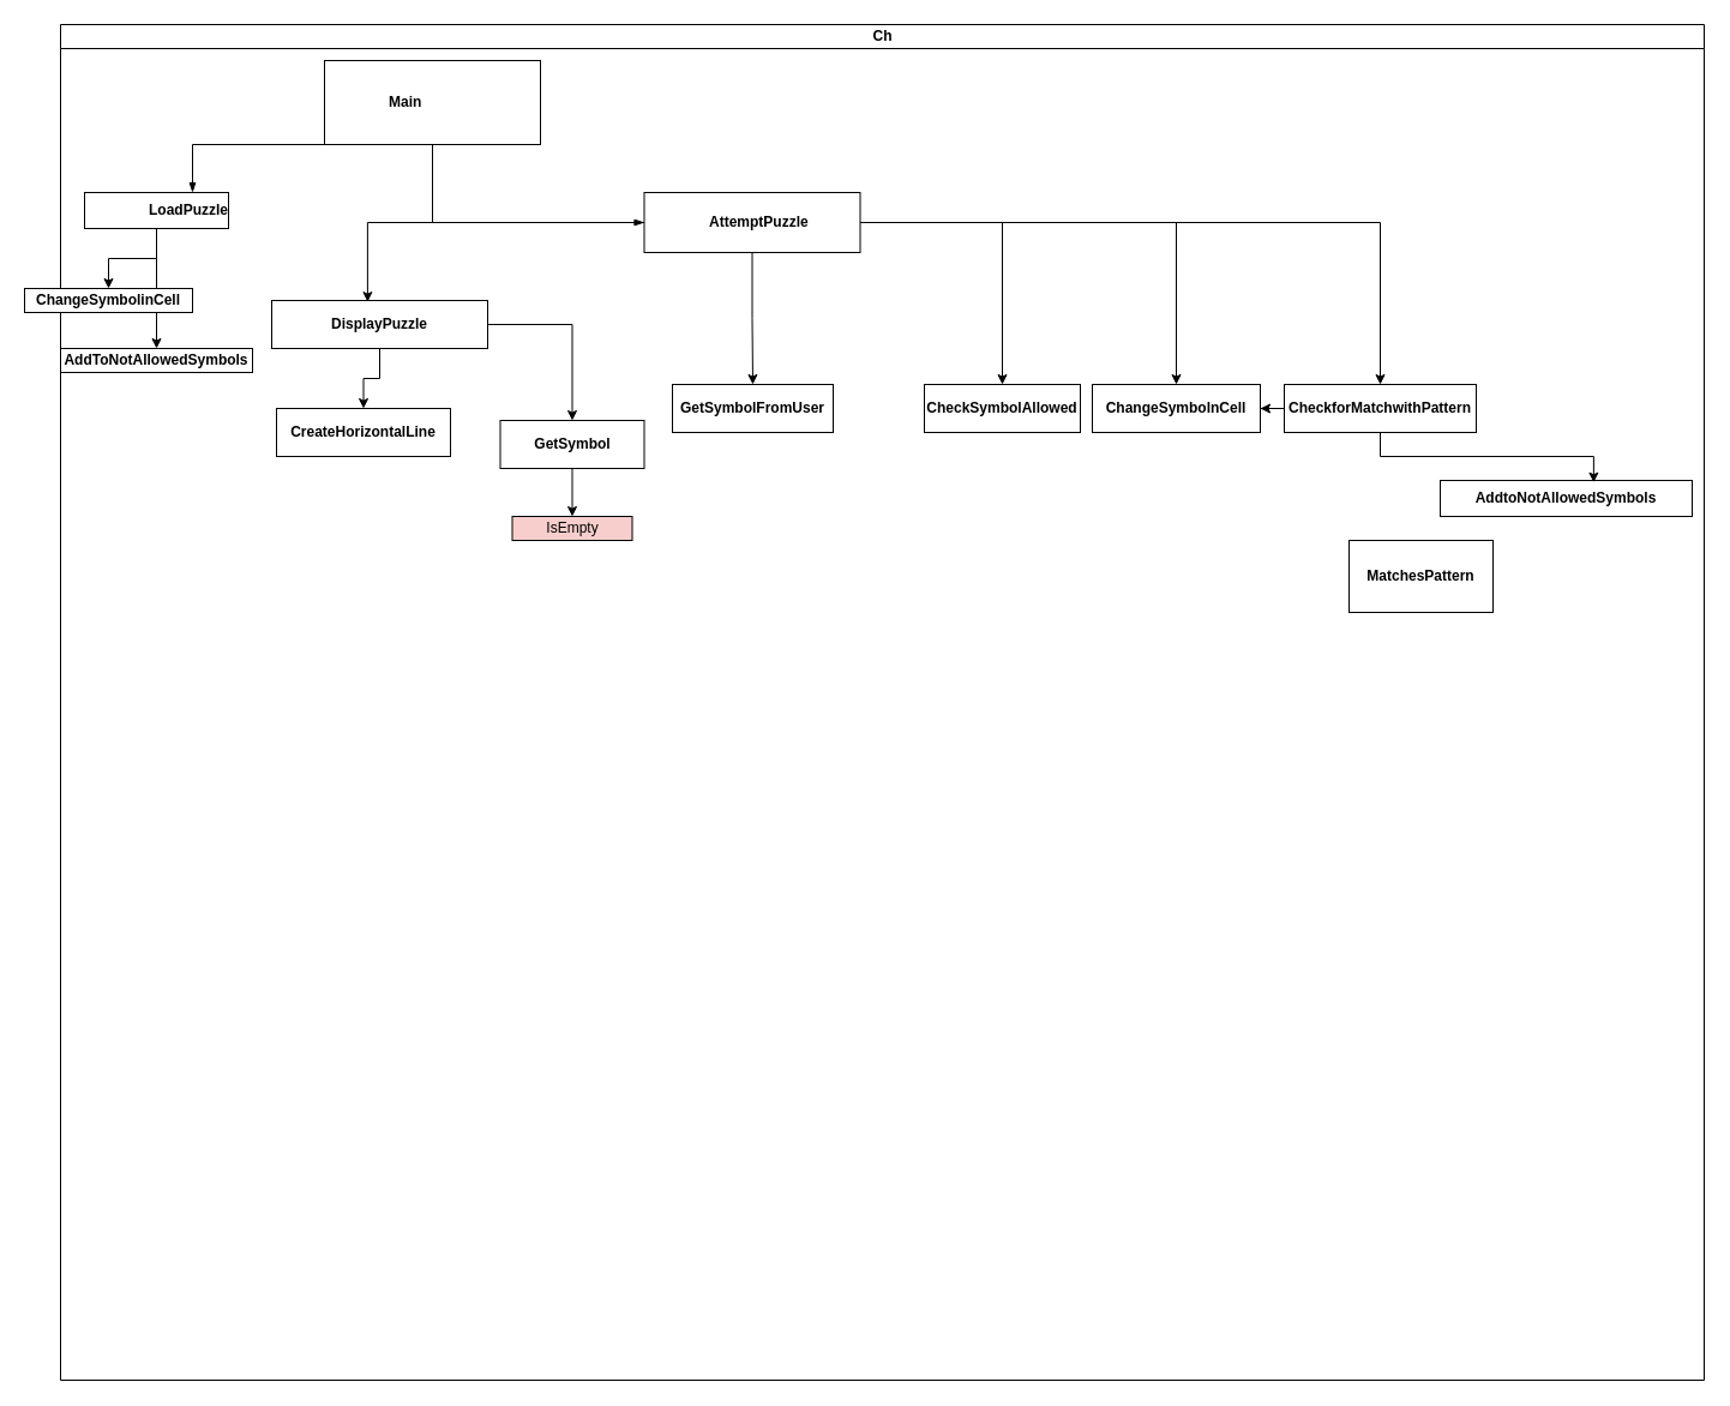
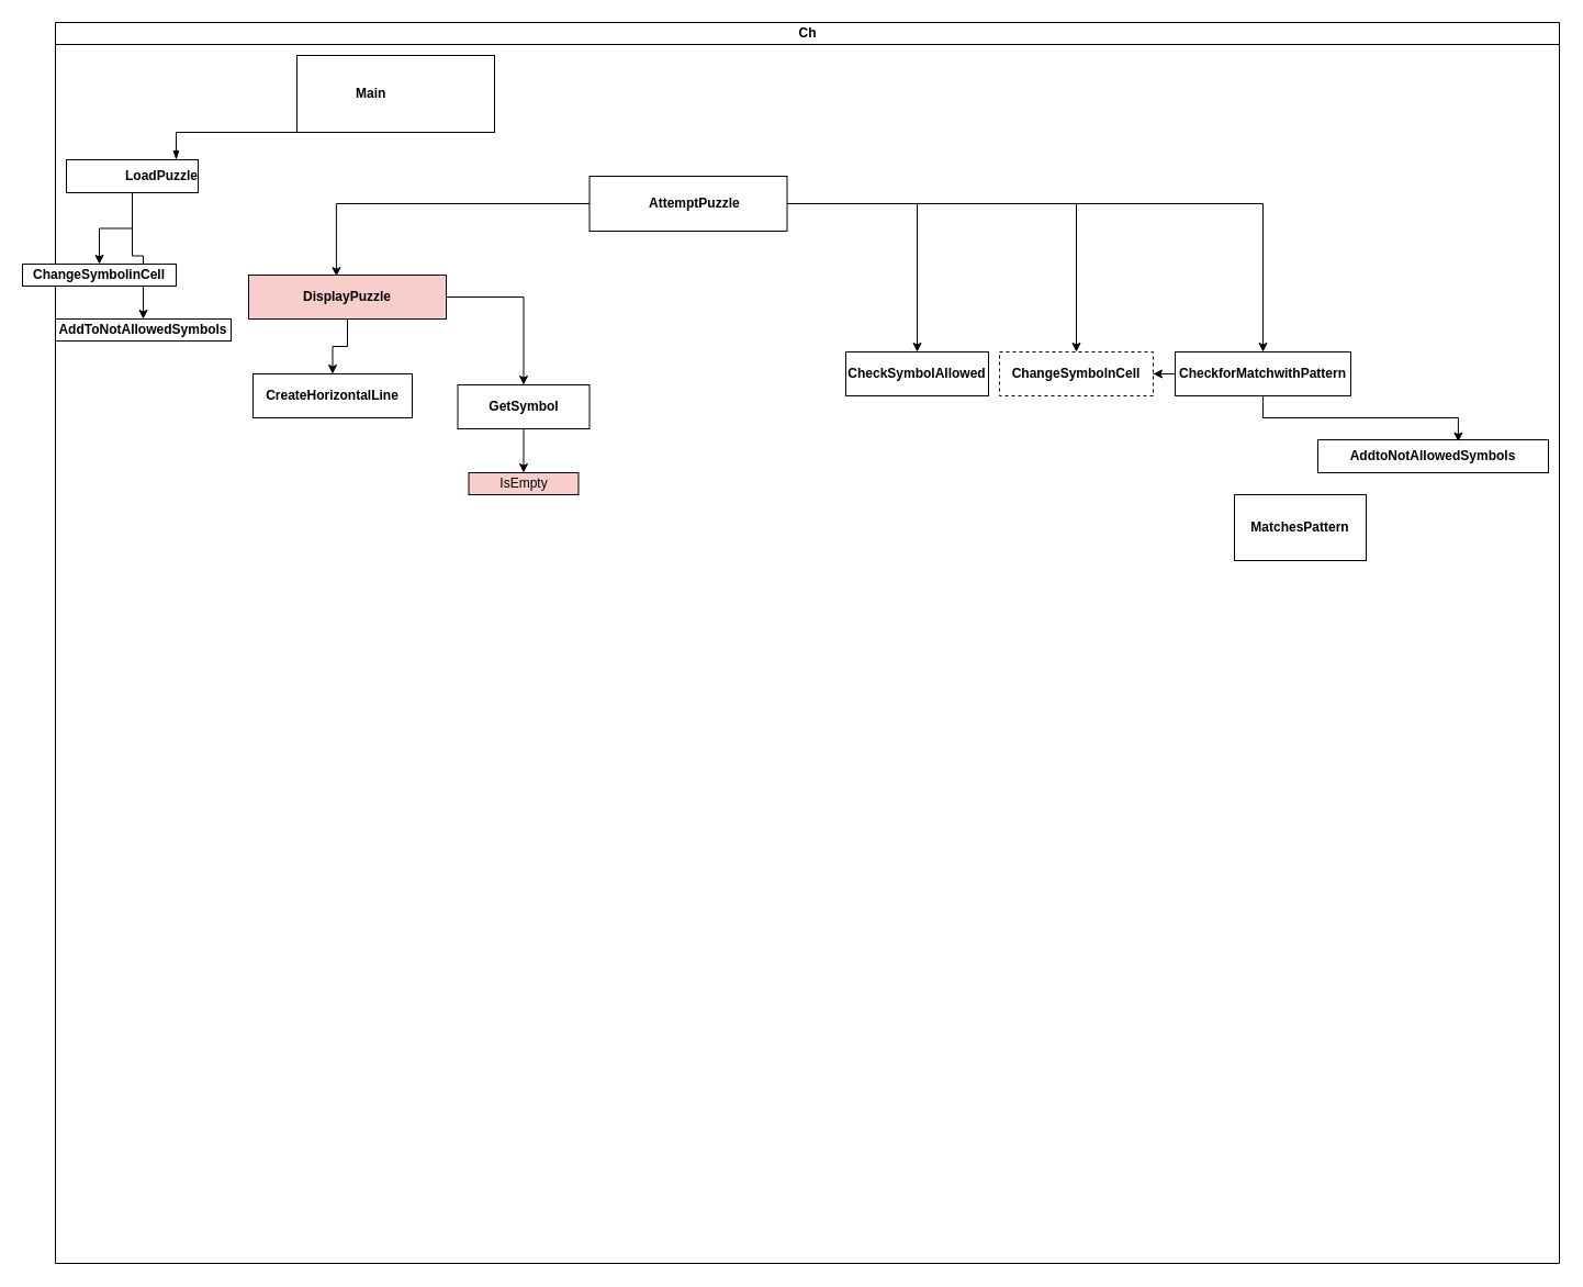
- <mxCell id="8" value="" style="endArrow=blockThin;endFill=1;fontSize=11;edgeStyle=orthogonalEdgeStyle;elbow=vertical;rounded=0;" parent="2" source="3" target="13" edge="1"><mxGeometry relative="1" as="geometry"><Array as="points"><mxPoint x="310" y="85" /><mxPoint x="310" y="100" /><mxPoint x="310" y="105" /></Array></mxGeometry></mxCell>
- <mxCell id="7" value="LoadPuzzle" style="label;whiteSpace=wrap;html=1;rounded=0;glass=0;treeFolding=1;treeMoving=1;" parent="2" vertex="1"><mxGeometry x="20" y="140" width="120" height="30" as="geometry" /></mxCell>
+ <mxCell id="7" value="LoadPuzzle" style="label;whiteSpace=wrap;html=1;rounded=0;glass=0;treeFolding=1;treeMoving=1;" parent="2" vertex="1"><mxGeometry x="10" y="125" width="120" height="30" as="geometry" /></mxCell>
- <mxCell id="9" style="edgeStyle=orthogonalEdgeStyle;rounded=0;orthogonalLoop=1;jettySize=auto;html=1;entryX=0.5;entryY=0;entryDx=0;entryDy=0;" edge="1" parent="2" source="13" target="21"><mxGeometry relative="1" as="geometry" /></mxCell>
- <mxCell id="16" value="&lt;b&gt;DisplayPuzzle&lt;/b&gt;" style="rounded=0;whiteSpace=wrap;html=1;" vertex="1" parent="2"><mxGeometry x="176" y="230" width="180" height="40" as="geometry" /></mxCell>
+ <mxCell id="16" value="&lt;b&gt;DisplayPuzzle&lt;/b&gt;" style="rounded=0;whiteSpace=wrap;html=1;fillColor=#f8cecc;" vertex="1" parent="2"><mxGeometry x="176" y="230" width="180" height="40" as="geometry" /></mxCell>
- <mxCell id="21" value="&lt;b&gt;GetSymbolFromUser&lt;/b&gt;" style="rounded=0;whiteSpace=wrap;html=1;" vertex="1" parent="2"><mxGeometry x="510" y="300" width="134" height="40" as="geometry" /></mxCell>
- <mxCell id="23" value="&lt;b&gt;ChangeSymbolnCell&lt;/b&gt;" style="rounded=0;whiteSpace=wrap;html=1;" vertex="1" parent="2"><mxGeometry x="860" y="300" width="140" height="40" as="geometry" /></mxCell>
+ <mxCell id="23" value="&lt;b&gt;ChangeSymbolnCell&lt;/b&gt;" style="rounded=0;whiteSpace=wrap;html=1;dashed=1;" vertex="1" parent="2"><mxGeometry x="860" y="300" width="140" height="40" as="geometry" /></mxCell>
